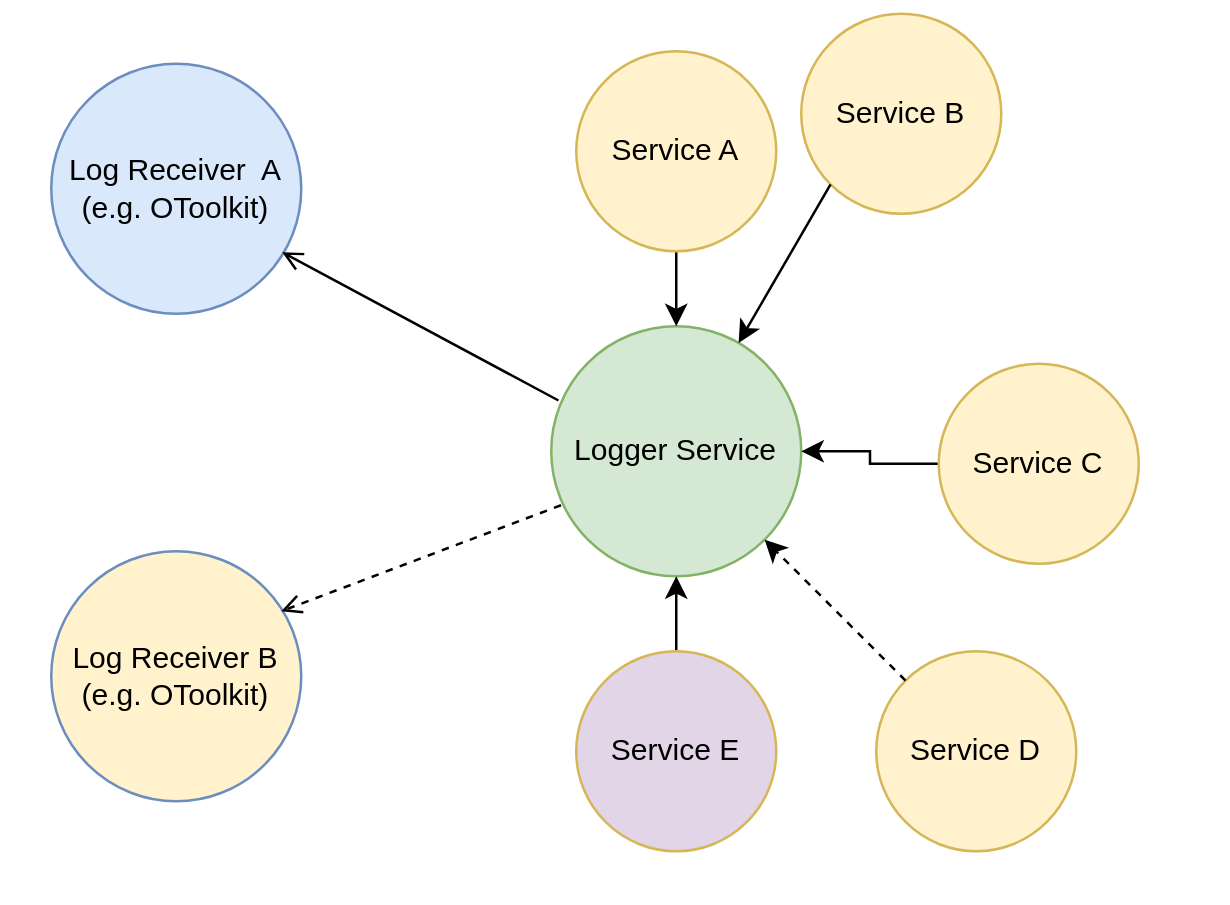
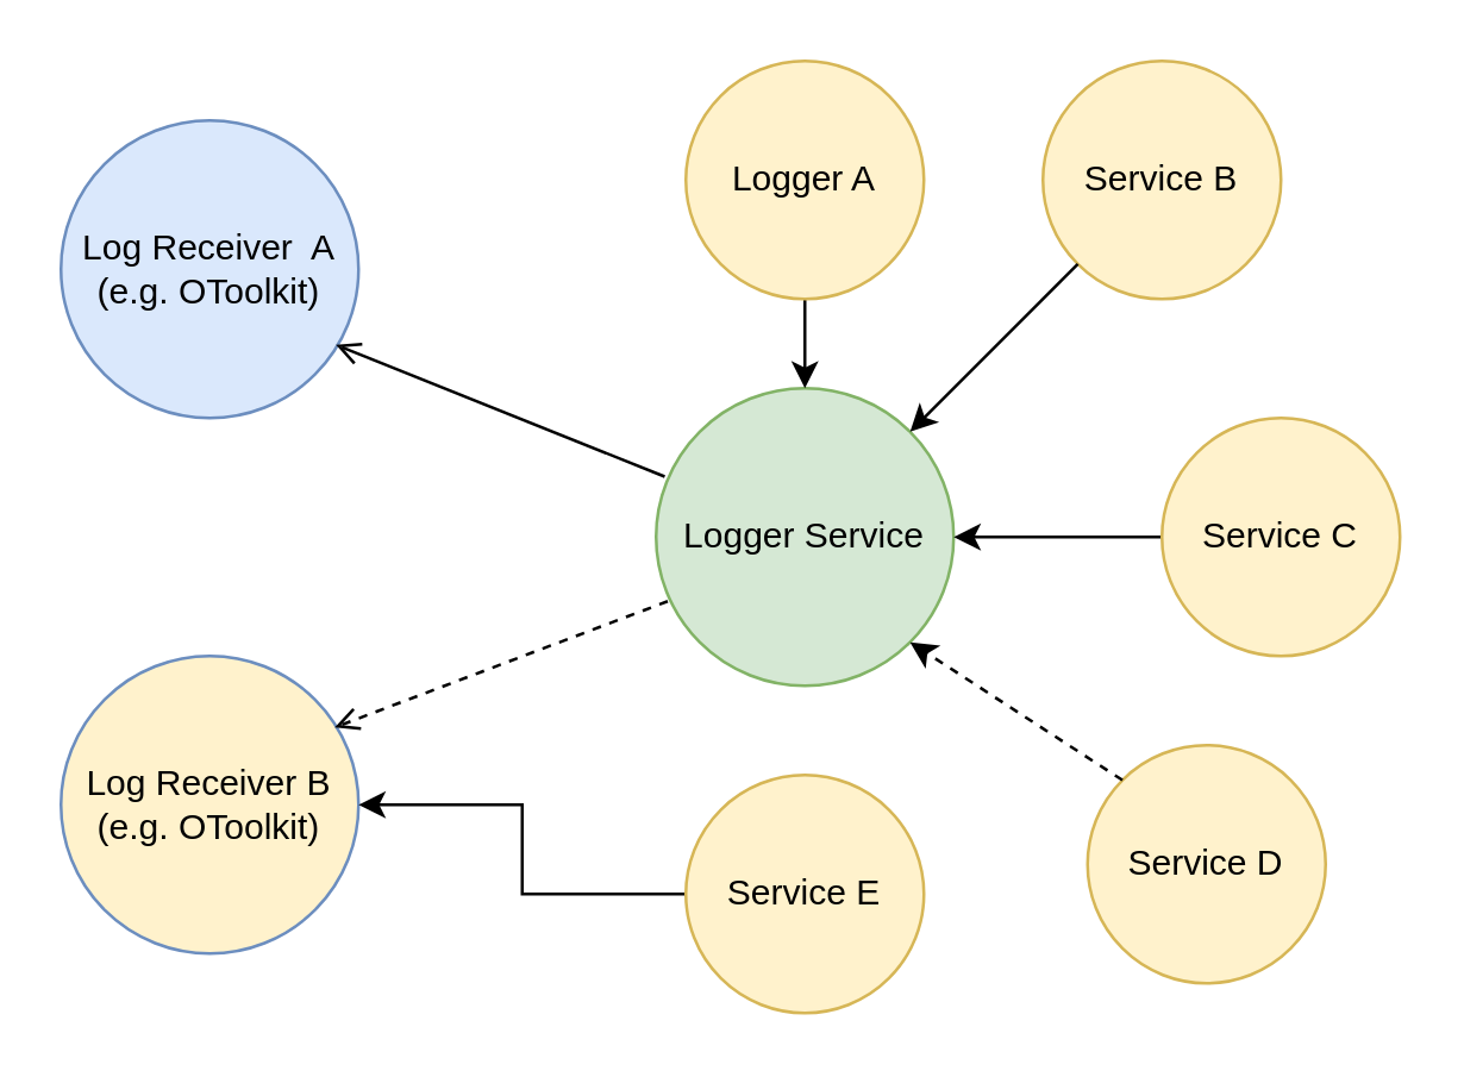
- <mxCell id="6" value="Service B" style="ellipse;whiteSpace=wrap;html=1;aspect=fixed;fillColor=#fff2cc;strokeColor=#d6b656;" vertex="1" parent="1"><mxGeometry x="320" y="5" width="80" height="80" as="geometry" /></mxCell>
+ <mxCell id="6" value="Service B" style="ellipse;whiteSpace=wrap;html=1;aspect=fixed;fillColor=#fff2cc;strokeColor=#d6b656;" vertex="1" parent="1"><mxGeometry x="350" y="20" width="80" height="80" as="geometry" /></mxCell>
- <mxCell id="5" value="Service A" style="ellipse;whiteSpace=wrap;html=1;aspect=fixed;fillColor=#fff2cc;strokeColor=#d6b656;" vertex="1" parent="1"><mxGeometry x="230" y="20" width="80" height="80" as="geometry" /></mxCell>
+ <mxCell id="5" value="Logger A" style="ellipse;whiteSpace=wrap;html=1;aspect=fixed;fillColor=#fff2cc;strokeColor=#d6b656;" vertex="1" parent="1"><mxGeometry x="230" y="20" width="80" height="80" as="geometry" /></mxCell>
- <mxCell id="3" value="Log Receiver&amp;nbsp; A&lt;br&gt;(e.g. OToolkit)" style="ellipse;whiteSpace=wrap;html=1;aspect=fixed;fillColor=#dae8fc;strokeColor=#6c8ebf;" vertex="1" parent="1"><mxGeometry x="20" y="25" width="100" height="100" as="geometry" /></mxCell>
+ <mxCell id="3" value="Log Receiver&amp;nbsp; A&lt;br&gt;(e.g. OToolkit)" style="ellipse;whiteSpace=wrap;html=1;aspect=fixed;fillColor=#dae8fc;strokeColor=#6c8ebf;" vertex="1" parent="1"><mxGeometry x="20" y="40" width="100" height="100" as="geometry" /></mxCell>
- <mxCell id="11" value="Service C" style="ellipse;whiteSpace=wrap;html=1;aspect=fixed;fillColor=#fff2cc;strokeColor=#d6b656;" vertex="1" parent="1"><mxGeometry x="375" y="145" width="80" height="80" as="geometry" /></mxCell>
+ <mxCell id="11" value="Service C" style="ellipse;whiteSpace=wrap;html=1;aspect=fixed;fillColor=#fff2cc;strokeColor=#d6b656;" vertex="1" parent="1"><mxGeometry x="390" y="140" width="80" height="80" as="geometry" /></mxCell>
- <mxCell id="13" style="edgeStyle=orthogonalEdgeStyle;rounded=0;orthogonalLoop=1;jettySize=auto;html=1;entryX=0.5;entryY=1;entryDx=0;entryDy=0;endArrow=classic;endFill=1;" edge="1" parent="1" source="14" target="2"><mxGeometry relative="1" as="geometry" /></mxCell>
+ <mxCell id="13" style="edgeStyle=orthogonalEdgeStyle;rounded=0;orthogonalLoop=1;jettySize=auto;html=1;endArrow=classic;endFill=1;" edge="1" parent="1" source="14" target="8"><mxGeometry relative="1" as="geometry" /></mxCell>
- <mxCell id="14" value="Service E" style="ellipse;whiteSpace=wrap;html=1;aspect=fixed;fillColor=#e1d5e7;strokeColor=#d6b656;" vertex="1" parent="1"><mxGeometry x="230" y="260" width="80" height="80" as="geometry" /></mxCell>
+ <mxCell id="14" value="Service E" style="ellipse;whiteSpace=wrap;html=1;aspect=fixed;fillColor=#fff2cc;strokeColor=#d6b656;" vertex="1" parent="1"><mxGeometry x="230" y="260" width="80" height="80" as="geometry" /></mxCell>
- <mxCell id="12" value="Service D" style="ellipse;whiteSpace=wrap;html=1;aspect=fixed;fillColor=#fff2cc;strokeColor=#d6b656;" vertex="1" parent="1"><mxGeometry x="350" y="260" width="80" height="80" as="geometry" /></mxCell>
+ <mxCell id="12" value="Service D" style="ellipse;whiteSpace=wrap;html=1;aspect=fixed;fillColor=#fff2cc;strokeColor=#d6b656;" vertex="1" parent="1"><mxGeometry x="365" y="250" width="80" height="80" as="geometry" /></mxCell>
